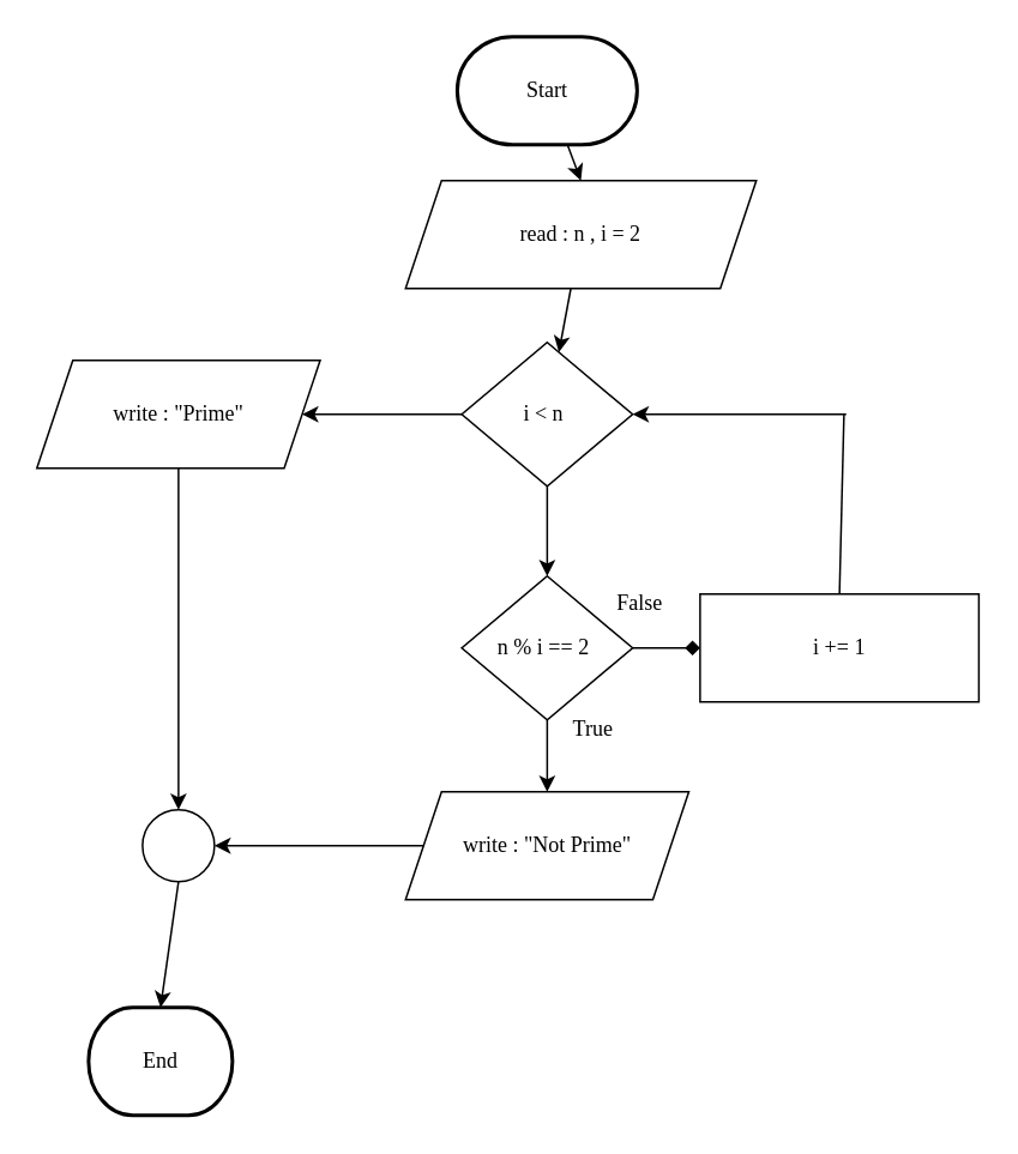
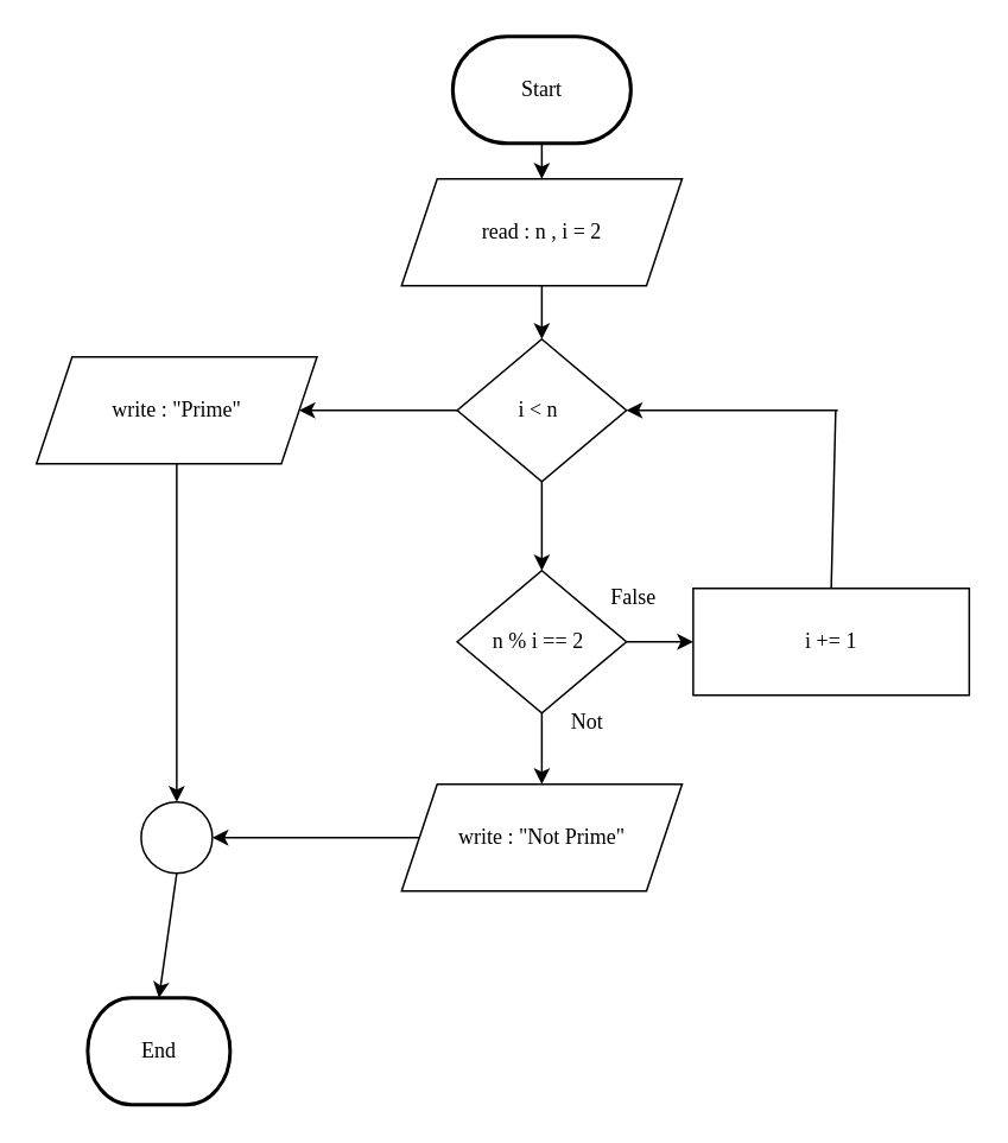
- <mxCell id="6" value="&lt;font data-font-src=&quot;https://fonts.googleapis.com/css?family=Kanit&quot; face=&quot;Kanit&quot;&gt;read : n , i = 2&lt;/font&gt;" style="shape=parallelogram;perimeter=parallelogramPerimeter;whiteSpace=wrap;html=1;fixedSize=1;" parent="1" vertex="1"><mxGeometry x="225" y="100" width="195" height="60" as="geometry" /></mxCell>
+ <mxCell id="6" value="&lt;font data-font-src=&quot;https://fonts.googleapis.com/css?family=Kanit&quot; face=&quot;Kanit&quot;&gt;read : n , i = 2&lt;/font&gt;" style="shape=parallelogram;perimeter=parallelogramPerimeter;whiteSpace=wrap;html=1;fixedSize=1;" parent="1" vertex="1"><mxGeometry x="225" y="100" width="157.5" height="60" as="geometry" /></mxCell>
- <mxCell id="11" value="" style="edgeStyle=none;html=1;fontFamily=Kanit;fontSource=https%3A%2F%2Ffonts.googleapis.com%2Fcss%3Ffamily%3DKanit;endArrow=diamond;" parent="1" source="12" target="15" edge="1"><mxGeometry relative="1" as="geometry" /></mxCell>
+ <mxCell id="11" value="" style="edgeStyle=none;html=1;fontFamily=Kanit;fontSource=https%3A%2F%2Ffonts.googleapis.com%2Fcss%3Ffamily%3DKanit;" parent="1" source="12" target="15" edge="1"><mxGeometry relative="1" as="geometry" /></mxCell>
- <mxCell id="23" value="True" style="text;html=1;align=center;verticalAlign=middle;resizable=0;points=[];autosize=1;strokeColor=none;fillColor=none;fontFamily=Kanit;fontSource=https%3A%2F%2Ffonts.googleapis.com%2Fcss%3Ffamily%3DKanit;" parent="1" vertex="1"><mxGeometry x="303.75" y="390" width="50" height="30" as="geometry" /></mxCell>
+ <mxCell id="23" value="Not" style="text;html=1;align=center;verticalAlign=middle;resizable=0;points=[];autosize=1;strokeColor=none;fillColor=none;fontFamily=Kanit;fontSource=https%3A%2F%2Ffonts.googleapis.com%2Fcss%3Ffamily%3DKanit;" parent="1" vertex="1"><mxGeometry x="303.75" y="390" width="50" height="30" as="geometry" /></mxCell>
